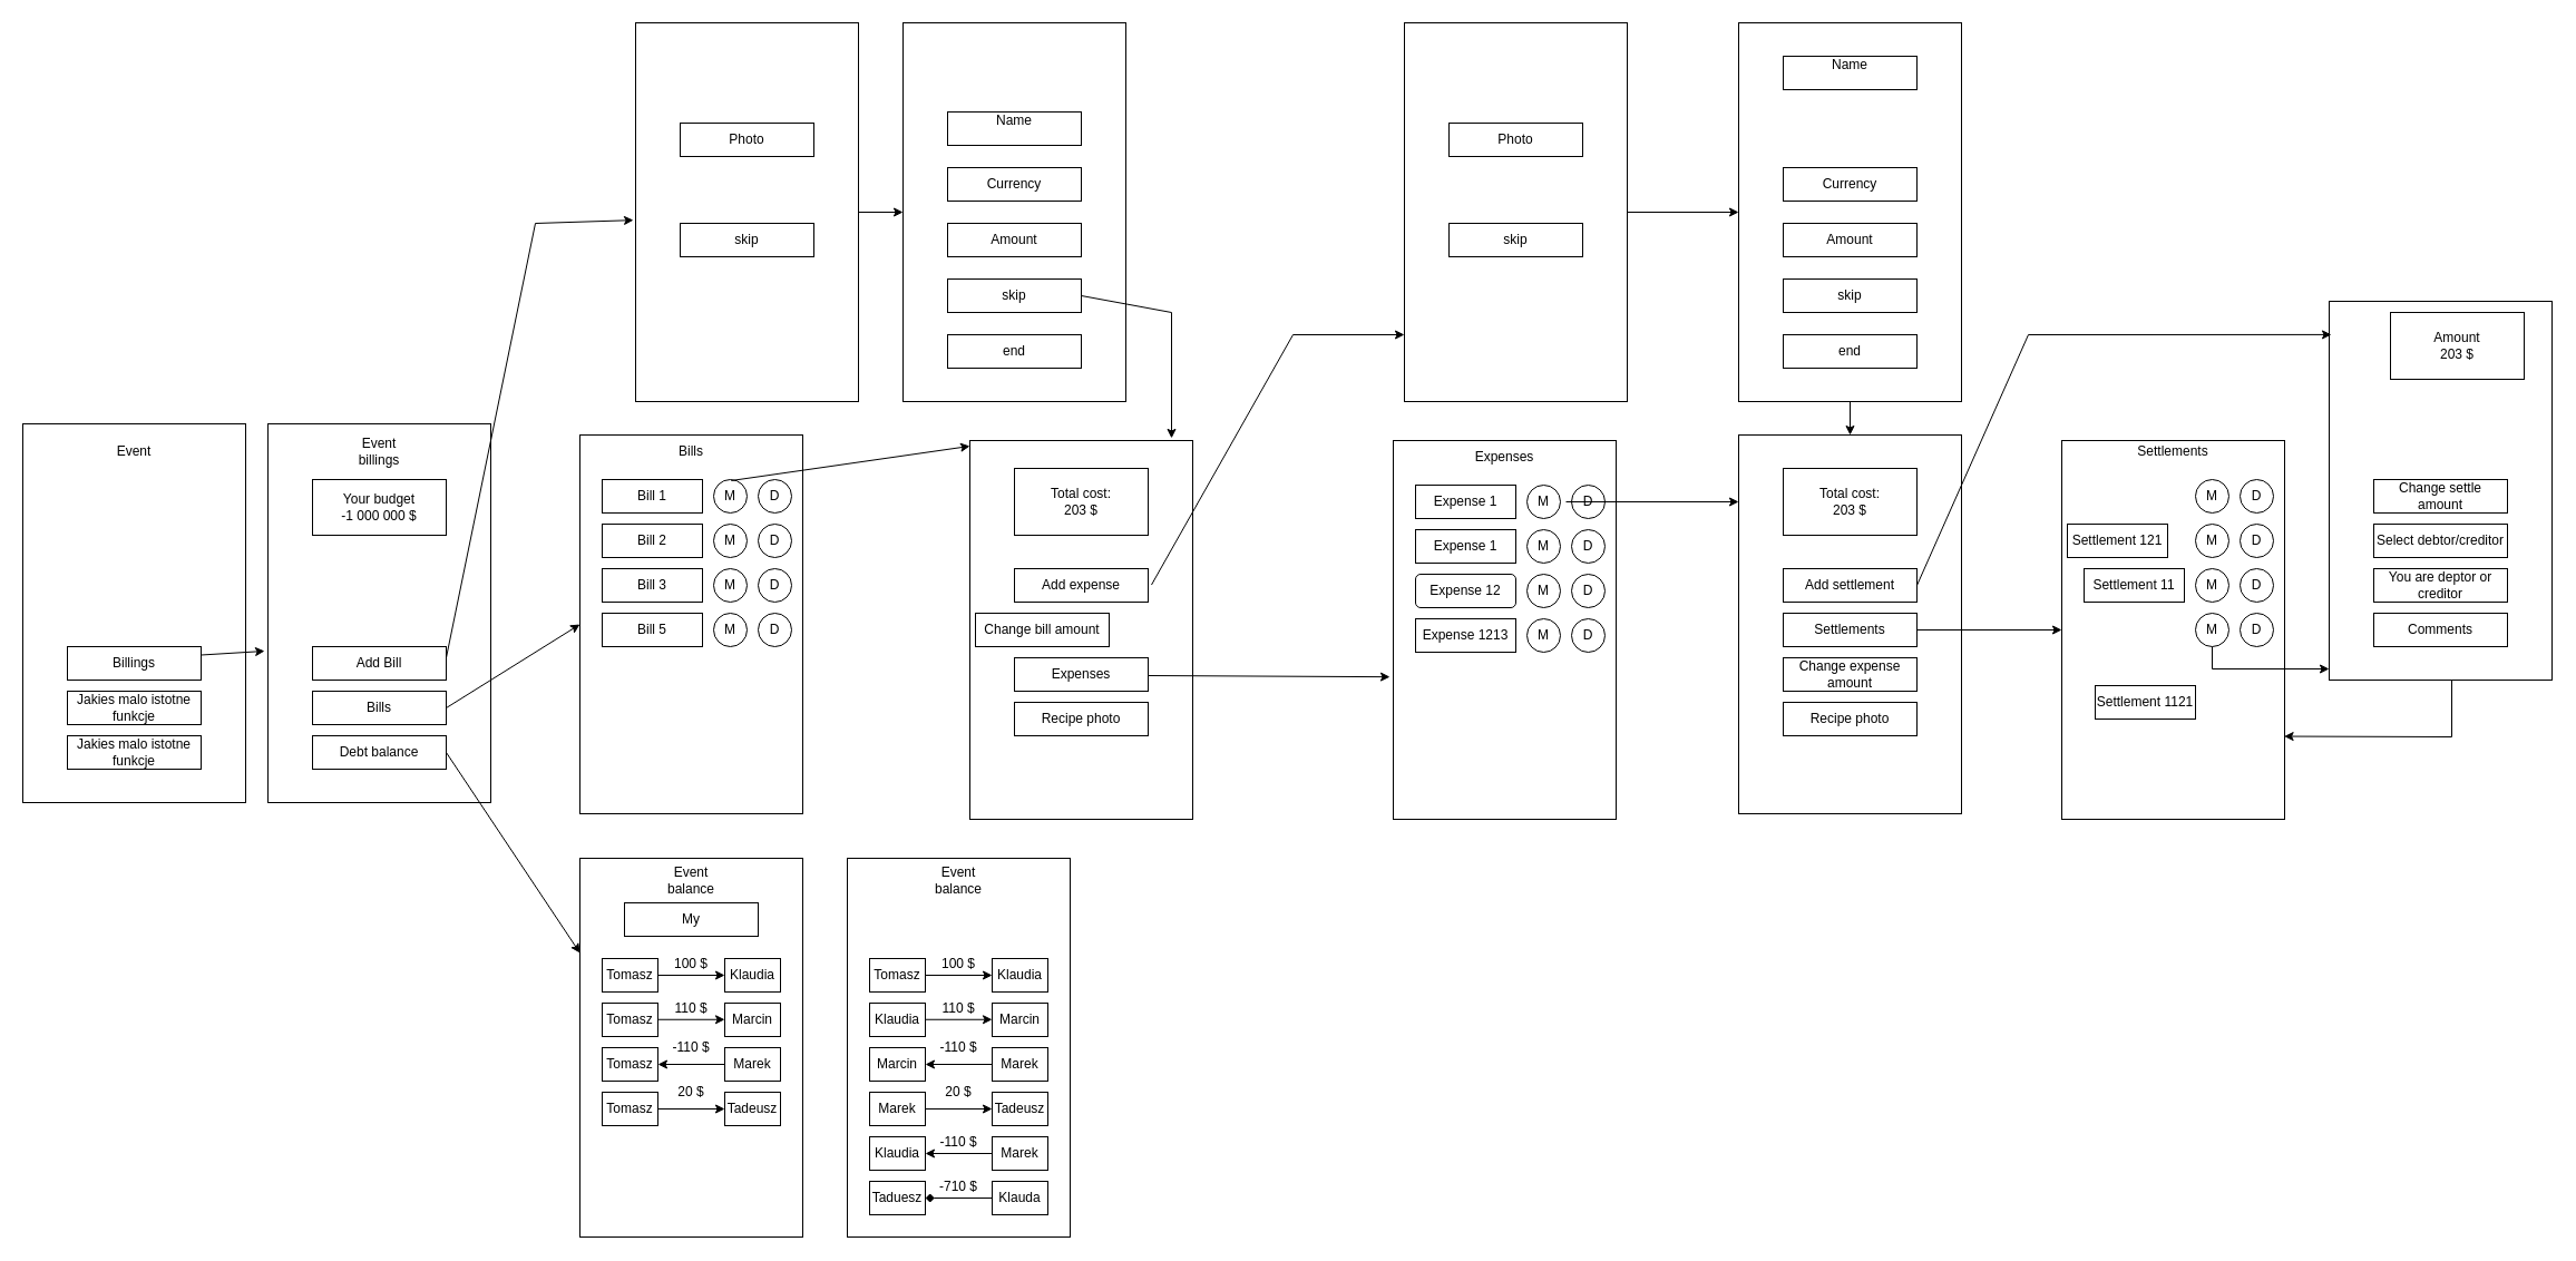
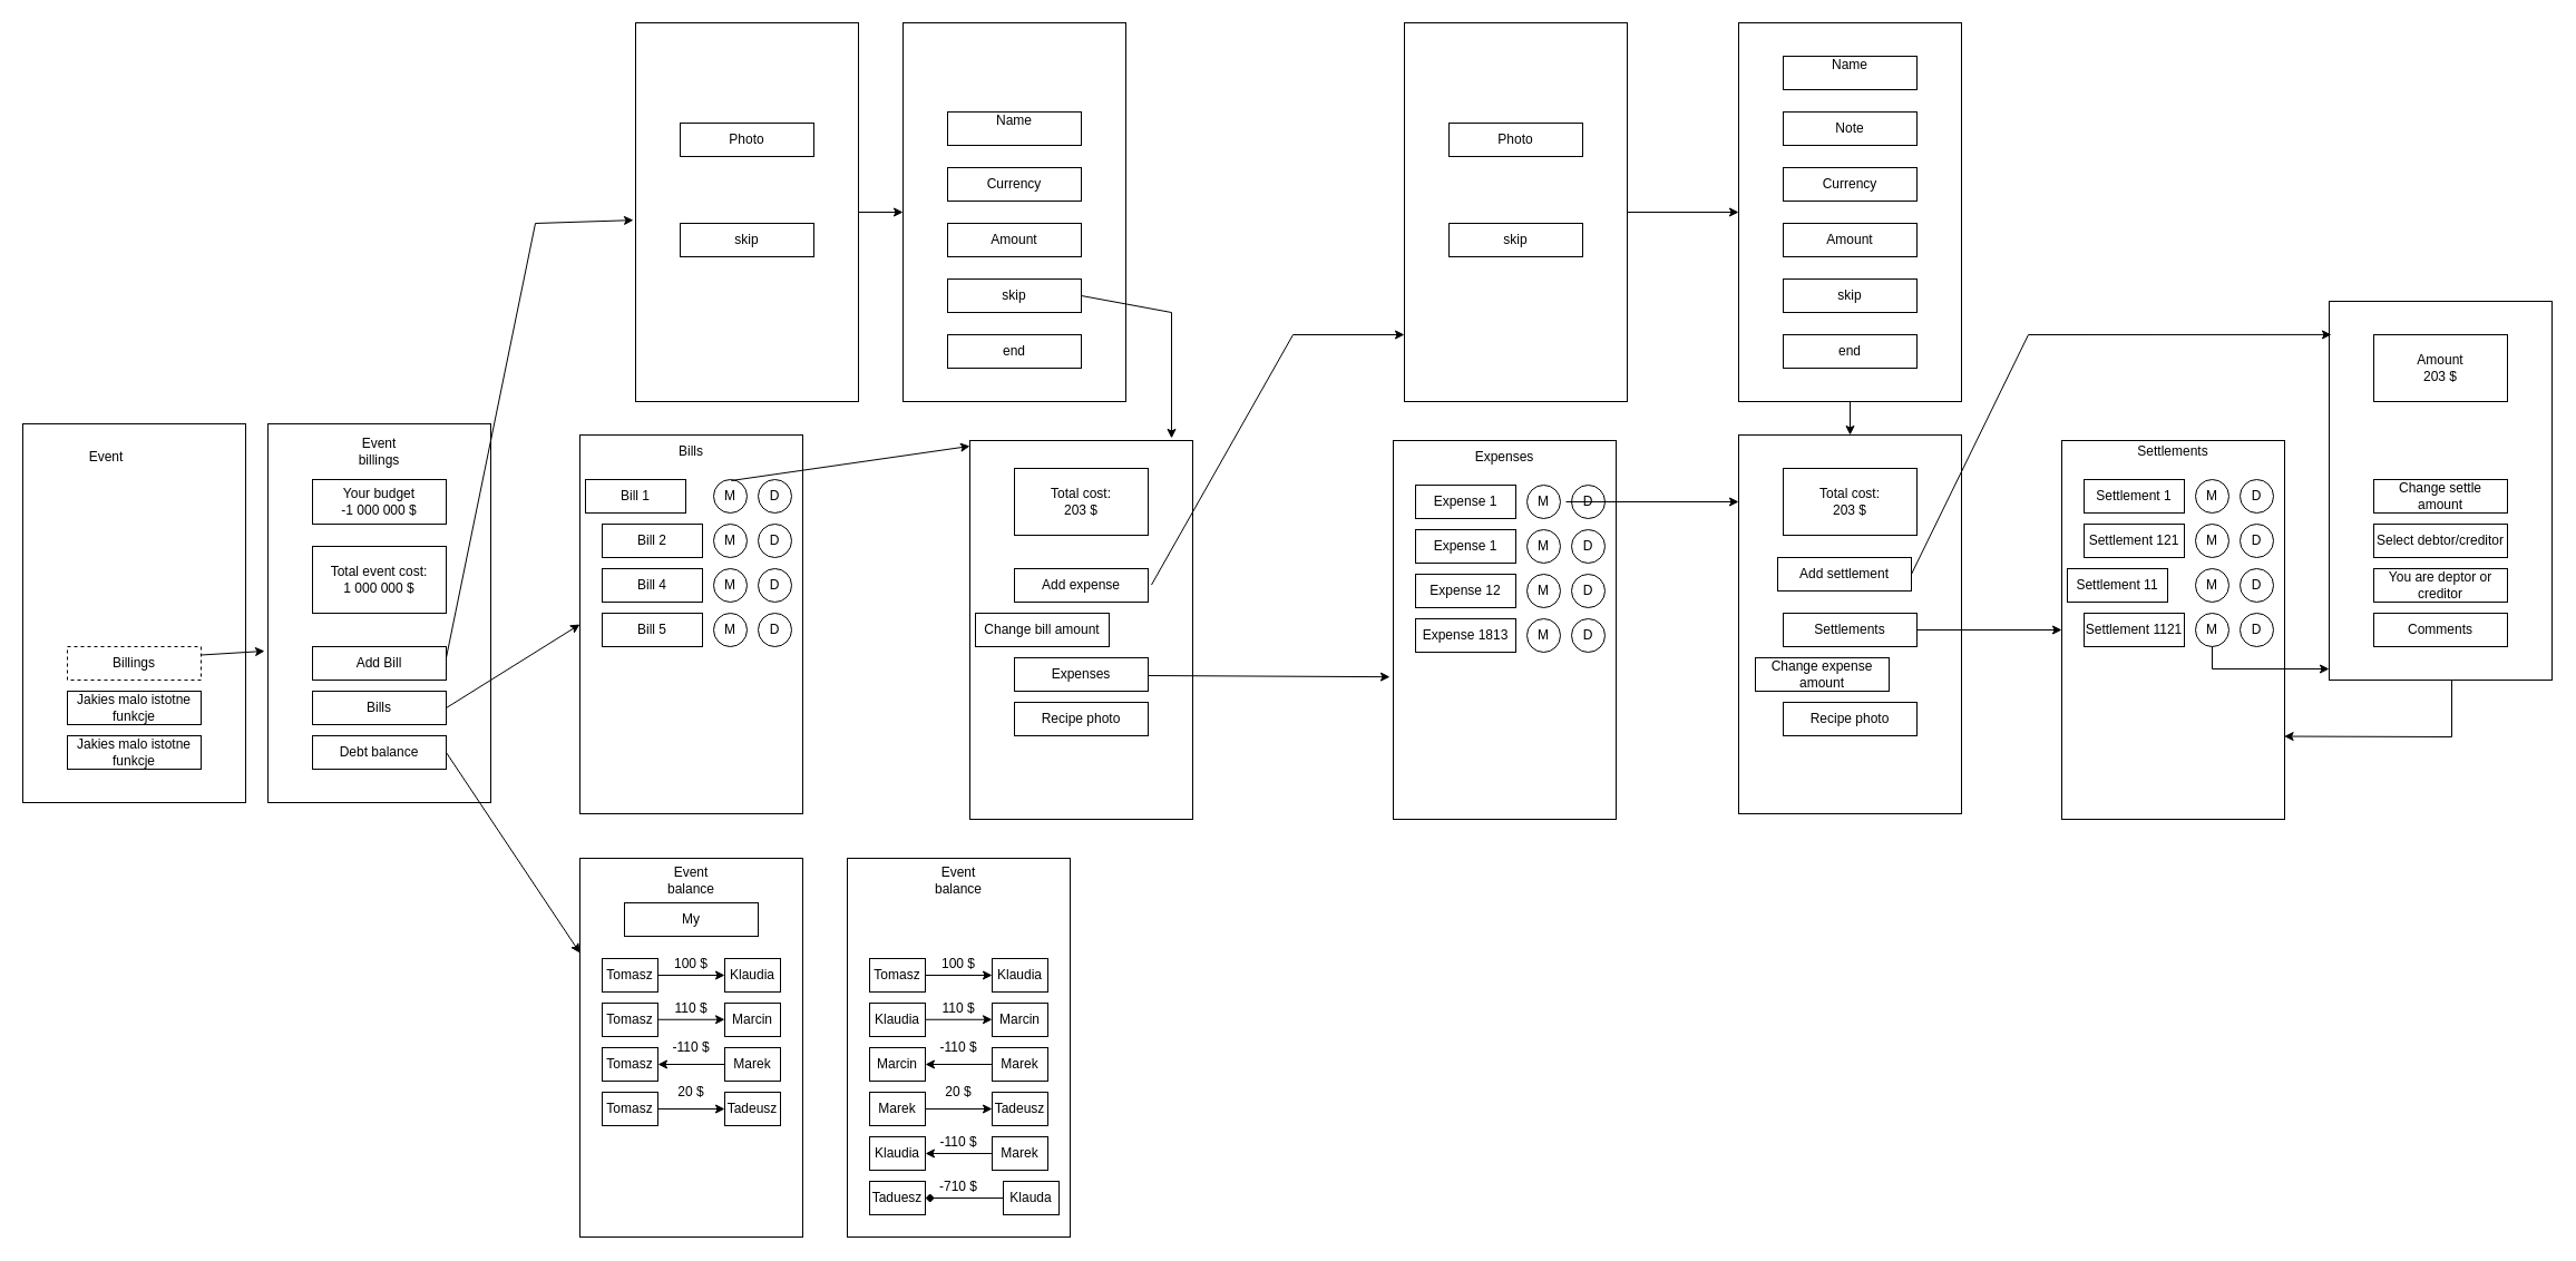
+ <mxCell id="129" value="&lt;div&gt;Note&lt;/div&gt;" style="rounded=0;whiteSpace=wrap;html=1;" parent="1" vertex="1"><mxGeometry x="1600" y="100" width="120" height="30" as="geometry" /></mxCell>
- <mxCell id="170" value="&lt;div&gt;Amount&lt;br&gt;203 $&lt;/div&gt;" style="rounded=0;whiteSpace=wrap;html=1;" parent="1" vertex="1"><mxGeometry x="2145" y="280" width="120" height="60" as="geometry" /></mxCell>
+ <mxCell id="170" value="&lt;div&gt;Amount&lt;br&gt;203 $&lt;/div&gt;" style="rounded=0;whiteSpace=wrap;html=1;" parent="1" vertex="1"><mxGeometry x="2130" y="300" width="120" height="60" as="geometry" /></mxCell>
- <mxCell id="7" value="Event" style="text;html=1;align=center;verticalAlign=middle;whiteSpace=wrap;rounded=0;" parent="1" vertex="1"><mxGeometry x="90" y="390" width="60" height="30" as="geometry" /></mxCell>
+ <mxCell id="7" value="Event" style="text;html=1;align=center;verticalAlign=middle;whiteSpace=wrap;rounded=0;" parent="1" vertex="1"><mxGeometry x="65" y="395" width="60" height="30" as="geometry" /></mxCell>
- <mxCell id="64" value="Bill 1" style="rounded=0;whiteSpace=wrap;html=1;" parent="1" vertex="1"><mxGeometry x="540" y="430" width="90" height="30" as="geometry" /></mxCell>
+ <mxCell id="64" value="Bill 1" style="rounded=0;whiteSpace=wrap;html=1;" parent="1" vertex="1"><mxGeometry x="525" y="430" width="90" height="30" as="geometry" /></mxCell>
+ <mxCell id="146" value="Settlement 1" style="rounded=0;whiteSpace=wrap;html=1;" parent="1" vertex="1"><mxGeometry x="1870" y="430" width="90" height="30" as="geometry" /></mxCell>
- <mxCell id="12" value="Your budget&lt;br&gt;-1 000 000 $" style="rounded=0;whiteSpace=wrap;html=1;" parent="1" vertex="1"><mxGeometry x="280" y="430" width="120" height="50" as="geometry" /></mxCell>
+ <mxCell id="12" value="Your budget&lt;br&gt;-1 000 000 $" style="rounded=0;whiteSpace=wrap;html=1;" parent="1" vertex="1"><mxGeometry x="280" y="430" width="120" height="40" as="geometry" /></mxCell>
- <mxCell id="151" value="Settlement 121" style="rounded=0;whiteSpace=wrap;html=1;" parent="1" vertex="1"><mxGeometry x="1855" y="470" width="90" height="30" as="geometry" /></mxCell>
+ <mxCell id="151" value="Settlement 121" style="rounded=0;whiteSpace=wrap;html=1;" parent="1" vertex="1"><mxGeometry x="1870" y="470" width="90" height="30" as="geometry" /></mxCell>
+ <mxCell id="11" value="Total event cost:&lt;br&gt;1 000 000 $" style="rounded=0;whiteSpace=wrap;html=1;" parent="1" vertex="1"><mxGeometry x="280" y="490" width="120" height="60" as="geometry" /></mxCell>
- <mxCell id="74" value="Bill 3" style="rounded=0;whiteSpace=wrap;html=1;" parent="1" vertex="1"><mxGeometry x="540" y="510" width="90" height="30" as="geometry" /></mxCell>
+ <mxCell id="74" value="Bill 4" style="rounded=0;whiteSpace=wrap;html=1;" parent="1" vertex="1"><mxGeometry x="540" y="510" width="90" height="30" as="geometry" /></mxCell>
- <mxCell id="141" value="Add settlement" style="rounded=0;whiteSpace=wrap;html=1;" parent="1" vertex="1"><mxGeometry x="1600" y="510" width="120" height="30" as="geometry" /></mxCell>
+ <mxCell id="141" value="Add settlement" style="rounded=0;whiteSpace=wrap;html=1;" parent="1" vertex="1"><mxGeometry x="1595" y="500" width="120" height="30" as="geometry" /></mxCell>
- <mxCell id="156" value="Settlement 11" style="rounded=0;whiteSpace=wrap;html=1;" parent="1" vertex="1"><mxGeometry x="1870" y="510" width="90" height="30" as="geometry" /></mxCell>
+ <mxCell id="156" value="Settlement 11" style="rounded=0;whiteSpace=wrap;html=1;" parent="1" vertex="1"><mxGeometry x="1855" y="510" width="90" height="30" as="geometry" /></mxCell>
- <mxCell id="103" value="Expense 12" style="whiteSpace=wrap;html=1;rounded=1;" parent="1" vertex="1"><mxGeometry x="1270" y="515" width="90" height="30" as="geometry" /></mxCell>
+ <mxCell id="103" value="Expense 12" style="rounded=0;whiteSpace=wrap;html=1;" parent="1" vertex="1"><mxGeometry x="1270" y="515" width="90" height="30" as="geometry" /></mxCell>
- <mxCell id="108" value="Expense 1213" style="rounded=0;whiteSpace=wrap;html=1;" parent="1" vertex="1"><mxGeometry x="1270" y="555" width="90" height="30" as="geometry" /></mxCell>
+ <mxCell id="108" value="Expense 1813" style="rounded=0;whiteSpace=wrap;html=1;" parent="1" vertex="1"><mxGeometry x="1270" y="555" width="90" height="30" as="geometry" /></mxCell>
- <mxCell id="8" value="Billings" style="rounded=0;whiteSpace=wrap;html=1;" parent="1" vertex="1"><mxGeometry x="60" y="580" width="120" height="30" as="geometry" /></mxCell>
+ <mxCell id="8" value="Billings" style="rounded=0;whiteSpace=wrap;html=1;dashed=1;" parent="1" vertex="1"><mxGeometry x="60" y="580" width="120" height="30" as="geometry" /></mxCell>
- <mxCell id="142" value="Change expense amount" style="rounded=0;whiteSpace=wrap;html=1;" parent="1" vertex="1"><mxGeometry x="1600" y="590" width="120" height="30" as="geometry" /></mxCell>
+ <mxCell id="142" value="Change expense amount" style="rounded=0;whiteSpace=wrap;html=1;" parent="1" vertex="1"><mxGeometry x="1575" y="590" width="120" height="30" as="geometry" /></mxCell>
- <mxCell id="161" value="Settlement 1121" style="rounded=0;whiteSpace=wrap;html=1;" parent="1" vertex="1"><mxGeometry x="1880" y="615" width="90" height="30" as="geometry" /></mxCell>
+ <mxCell id="161" value="Settlement 1121" style="rounded=0;whiteSpace=wrap;html=1;" parent="1" vertex="1"><mxGeometry x="1870" y="550" width="90" height="30" as="geometry" /></mxCell>
- <mxCell id="58" value="Klauda" style="rounded=0;whiteSpace=wrap;html=1;" parent="1" vertex="1"><mxGeometry x="890" y="1060" width="50" height="30" as="geometry" /></mxCell>
+ <mxCell id="58" value="Klauda" style="rounded=0;whiteSpace=wrap;html=1;" parent="1" vertex="1"><mxGeometry x="900" y="1060" width="50" height="30" as="geometry" /></mxCell>
